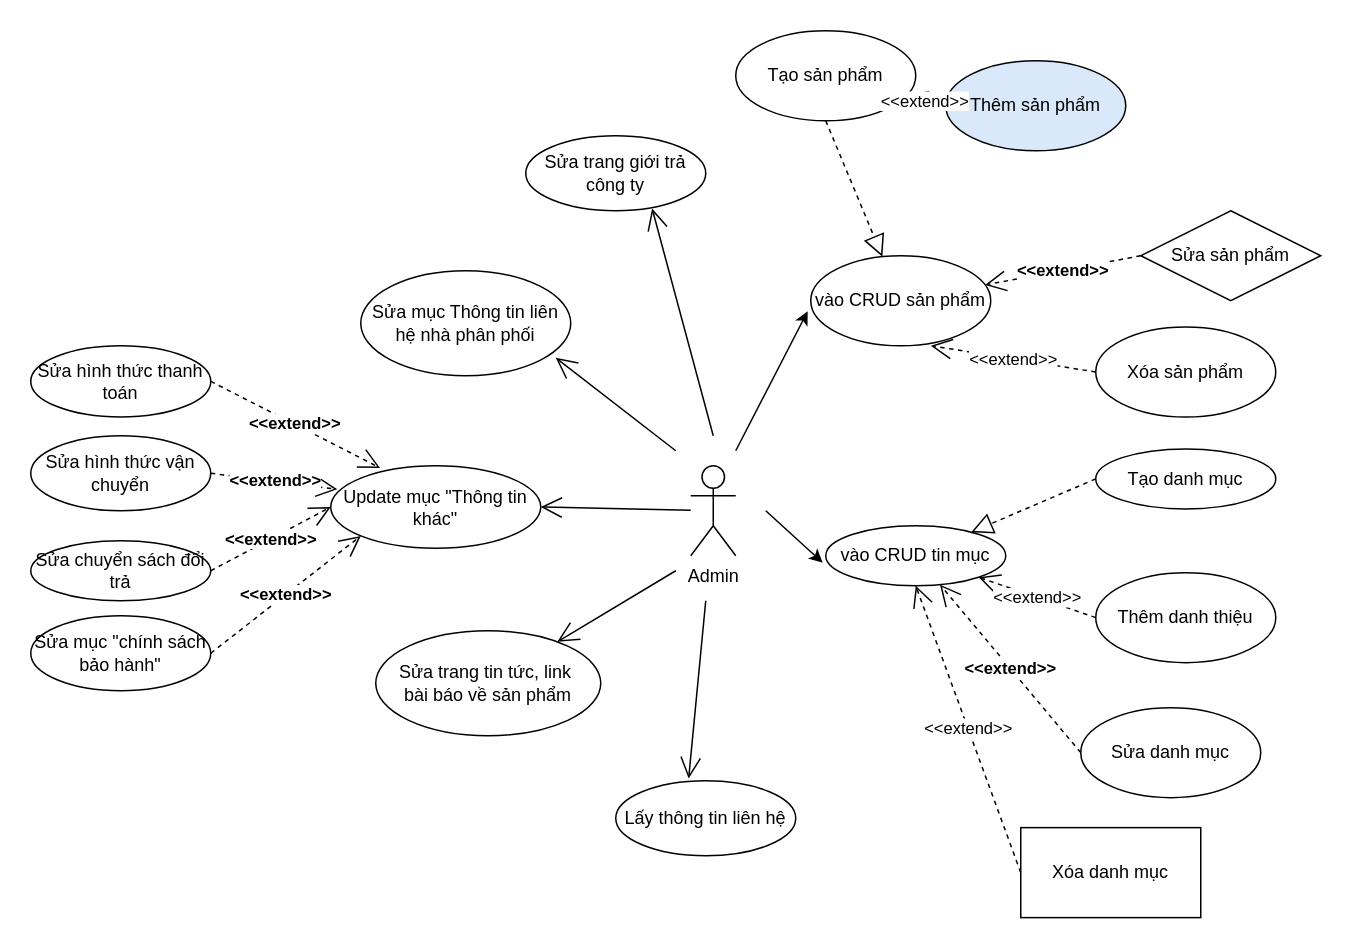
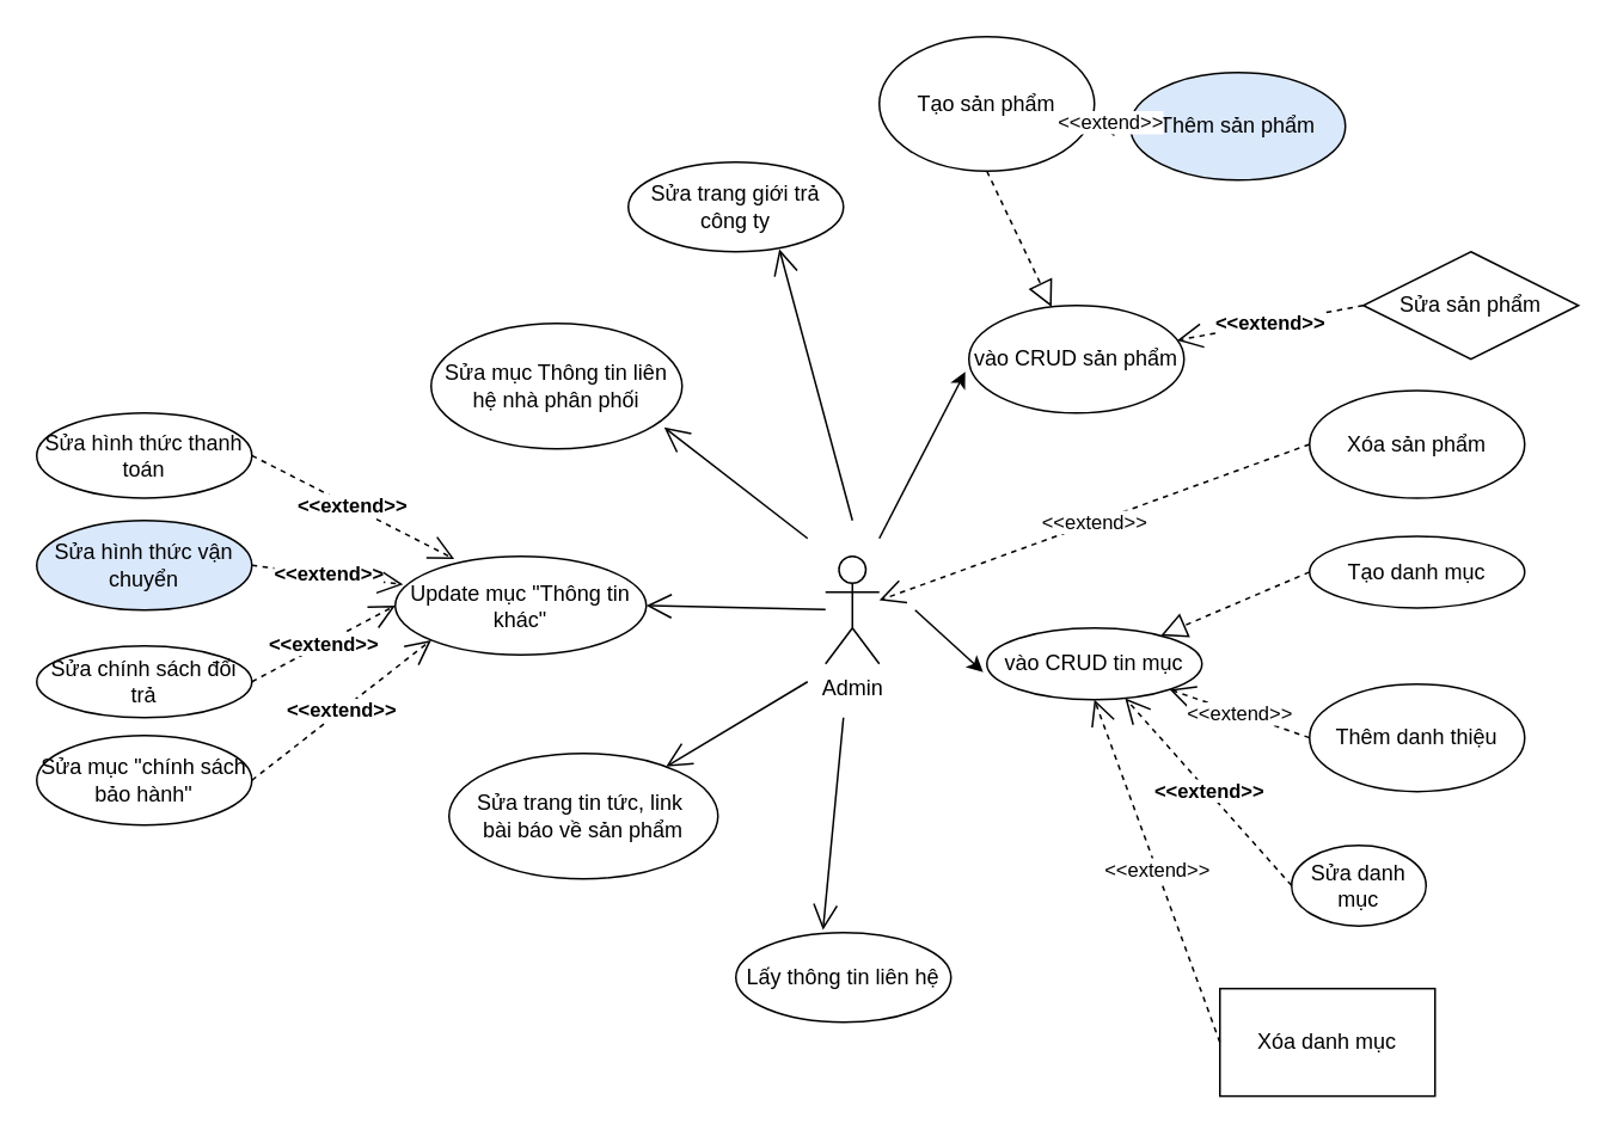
- <mxCell id="3" value="Tạo sản phẩm" style="ellipse;whiteSpace=wrap;html=1;" vertex="1" parent="1"><mxGeometry x="490" y="20" width="120" height="60" as="geometry" /></mxCell>
+ <mxCell id="3" value="Tạo sản phẩm" style="ellipse;whiteSpace=wrap;html=1;" vertex="1" parent="1"><mxGeometry x="490" y="20" width="120" height="75" as="geometry" /></mxCell>
- <mxCell id="12" value="&amp;lt;&amp;lt;extend&amp;gt;&amp;gt;" style="endArrow=open;endSize=12;dashed=1;html=1;exitX=0;exitY=0.5;exitDx=0;exitDy=0;entryX=0.667;entryY=1;entryDx=0;entryDy=0;entryPerimeter=0;" edge="1" parent="1" source="5" target="4"><mxGeometry width="160" relative="1" as="geometry"><mxPoint x="1020" y="202.5" as="sourcePoint" /><mxPoint x="925" y="220" as="targetPoint" /></mxGeometry></mxCell>
+ <mxCell id="12" value="&amp;lt;&amp;lt;extend&amp;gt;&amp;gt;" style="endArrow=open;endSize=12;dashed=1;html=1;exitX=0;exitY=0.5;exitDx=0;exitDy=0;" edge="1" parent="1" source="5" target="2"><mxGeometry width="160" relative="1" as="geometry"><mxPoint x="1020" y="202.5" as="sourcePoint" /><mxPoint x="925" y="220" as="targetPoint" /></mxGeometry></mxCell>
- <mxCell id="29" value="Sửa hình thức vận chuyển" style="ellipse;whiteSpace=wrap;html=1;" vertex="1" parent="1"><mxGeometry x="20" y="290" width="120" height="50" as="geometry" /></mxCell>
+ <mxCell id="29" value="Sửa hình thức vận chuyển" style="ellipse;whiteSpace=wrap;html=1;fillColor=#dae8fc;" vertex="1" parent="1"><mxGeometry x="20" y="290" width="120" height="50" as="geometry" /></mxCell>
- <mxCell id="31" value="Sửa chuyển sách đổi trả" style="ellipse;whiteSpace=wrap;html=1;" vertex="1" parent="1"><mxGeometry x="20" y="360" width="120" height="40" as="geometry" /></mxCell>
+ <mxCell id="31" value="Sửa chính sách đổi trả" style="ellipse;whiteSpace=wrap;html=1;" vertex="1" parent="1"><mxGeometry x="20" y="360" width="120" height="40" as="geometry" /></mxCell>
- <mxCell id="17" value="Sửa danh mục" style="ellipse;whiteSpace=wrap;html=1;" vertex="1" parent="1"><mxGeometry x="720" y="471.25" width="120" height="60" as="geometry" /></mxCell>
+ <mxCell id="17" value="Sửa danh mục" style="ellipse;whiteSpace=wrap;html=1;" vertex="1" parent="1"><mxGeometry x="720" y="471.25" width="75" height="45" as="geometry" /></mxCell>
